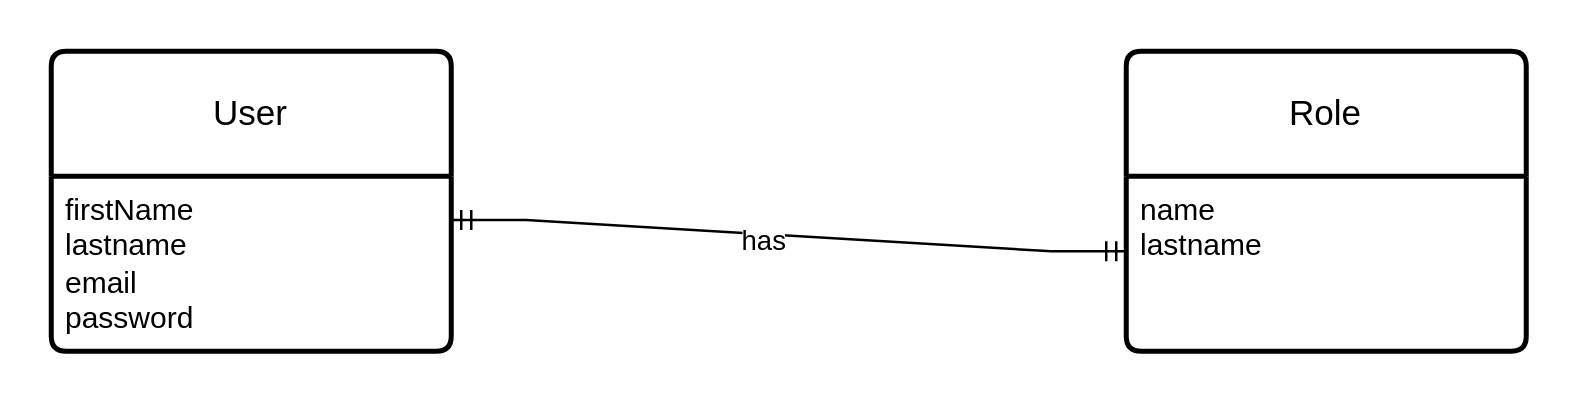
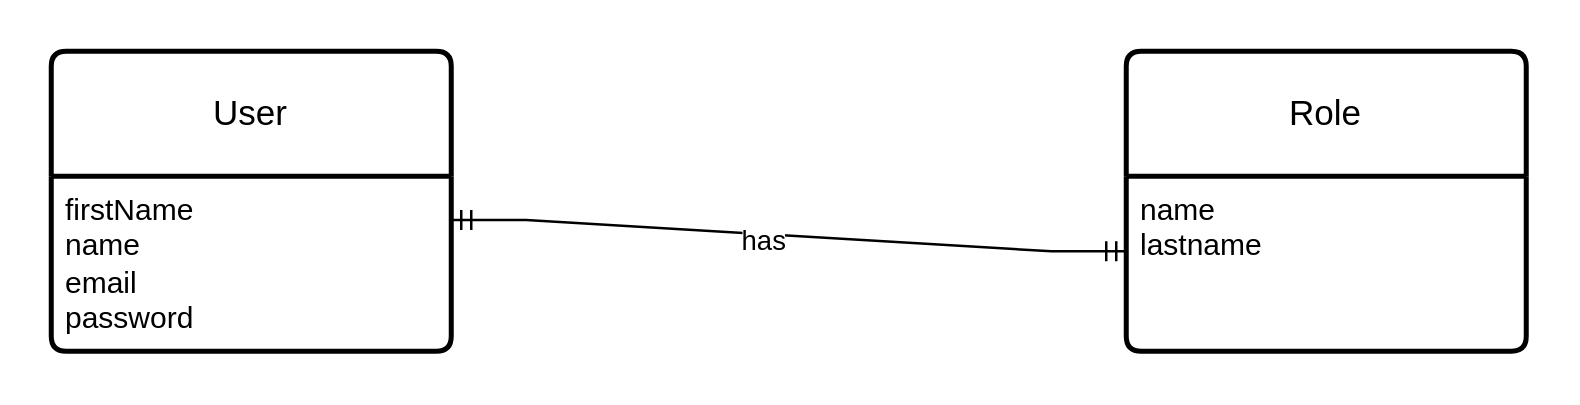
- <mxCell id="3" value="firstName&lt;br&gt;lastname&lt;br&gt;email&lt;br&gt;password" style="align=left;strokeColor=none;fillColor=none;spacingLeft=4;fontSize=12;verticalAlign=top;resizable=0;rotatable=0;part=1;html=1;" parent="2" vertex="1"><mxGeometry y="50" width="160" height="70" as="geometry" /></mxCell>
+ <mxCell id="3" value="firstName&lt;br&gt;name&lt;br&gt;email&lt;br&gt;password" style="align=left;strokeColor=none;fillColor=none;spacingLeft=4;fontSize=12;verticalAlign=top;resizable=0;rotatable=0;part=1;html=1;" parent="2" vertex="1"><mxGeometry y="50" width="160" height="70" as="geometry" /></mxCell>
